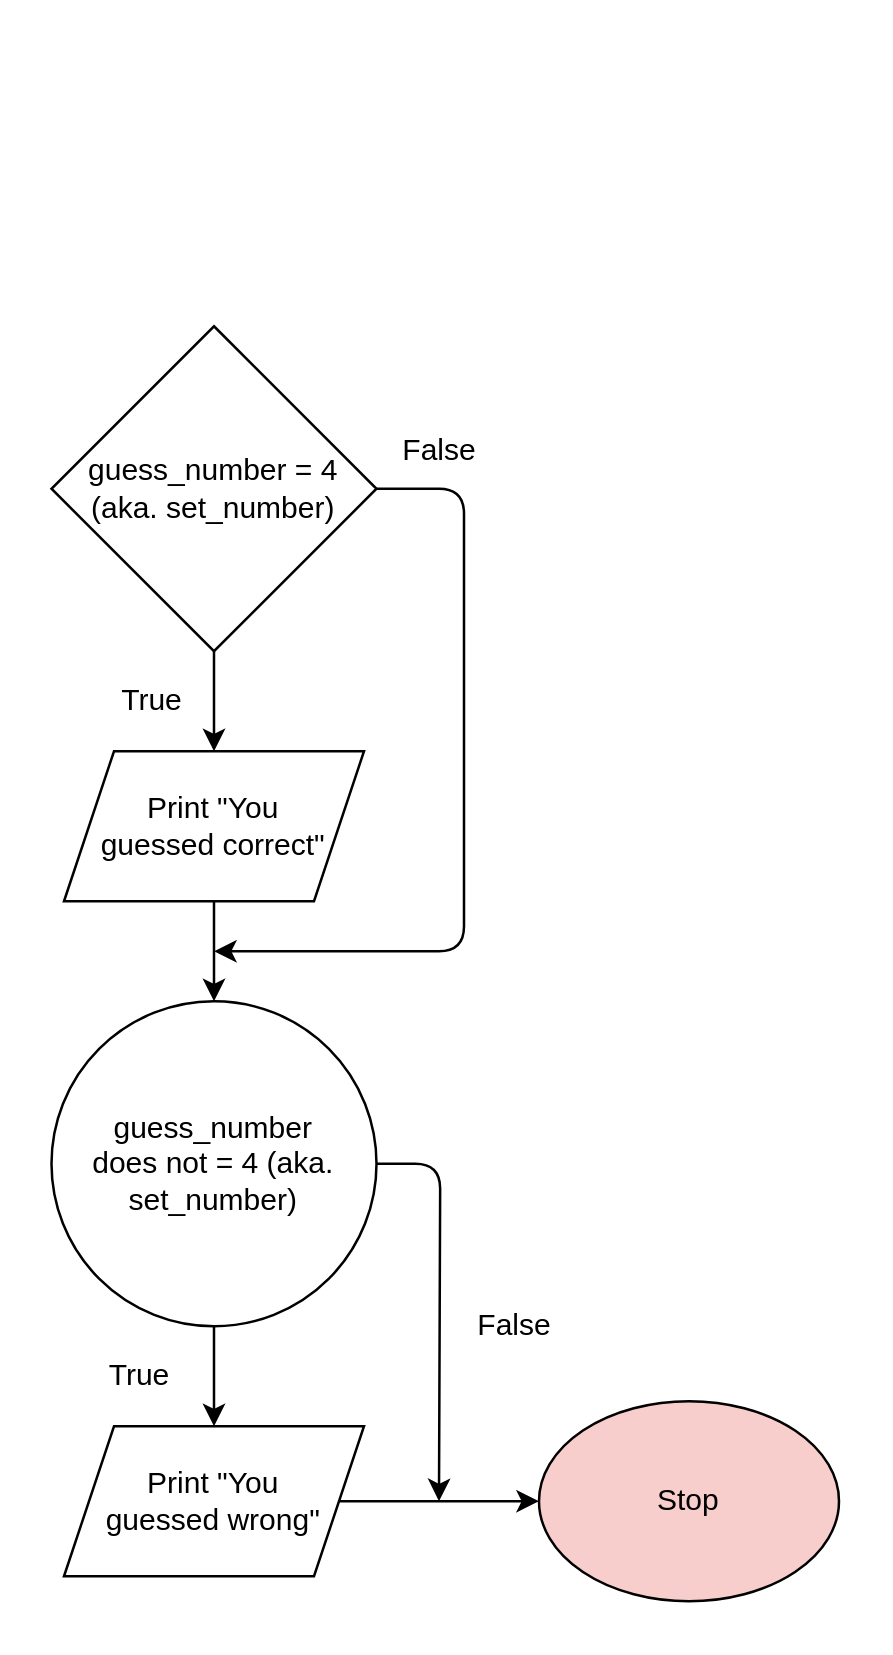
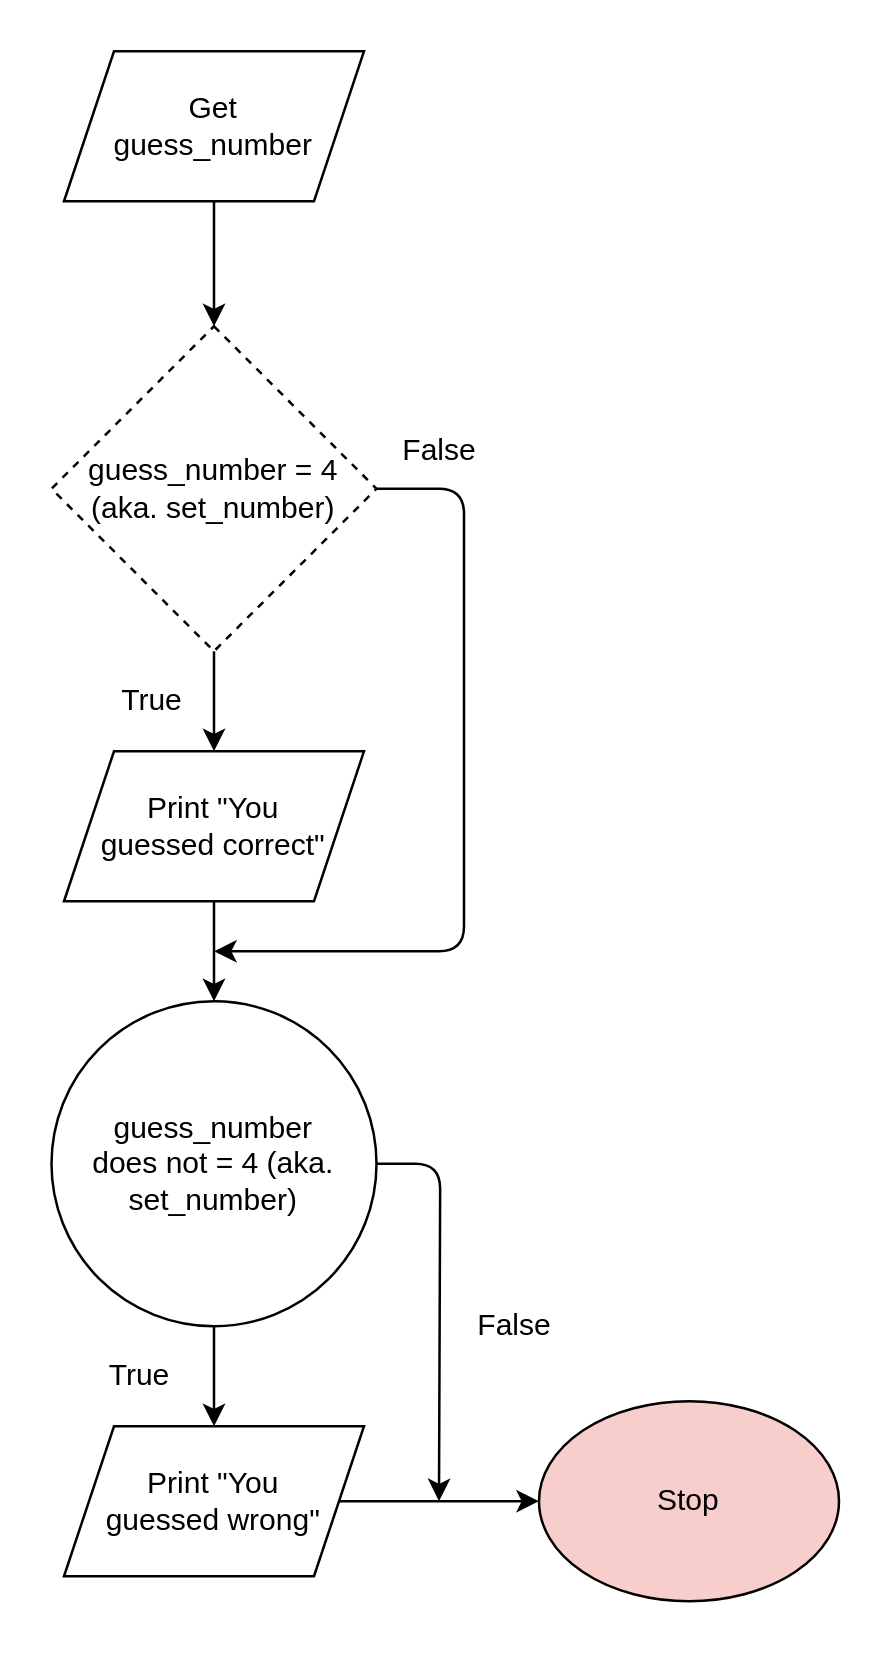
+ <mxCell id="3" value="Get &lt;br&gt;guess_number" style="shape=parallelogram;perimeter=parallelogramPerimeter;whiteSpace=wrap;html=1;fixedSize=1;" vertex="1" parent="1"><mxGeometry x="25" y="20" width="120" height="60" as="geometry" /></mxCell>
+ <mxCell id="2" style="edgeStyle=none;html=1;entryX=0.5;entryY=0;entryDx=0;entryDy=0;" edge="1" parent="1" source="3" target="7"><mxGeometry relative="1" as="geometry" /></mxCell>
- <mxCell id="7" value="guess_number = 4 (aka. set_number)" style="rhombus;whiteSpace=wrap;html=1;" vertex="1" parent="1"><mxGeometry x="20" y="130" width="130" height="130" as="geometry" /></mxCell>
+ <mxCell id="7" value="guess_number = 4 (aka. set_number)" style="rhombus;whiteSpace=wrap;html=1;dashed=1;" vertex="1" parent="1"><mxGeometry x="20" y="130" width="130" height="130" as="geometry" /></mxCell>
